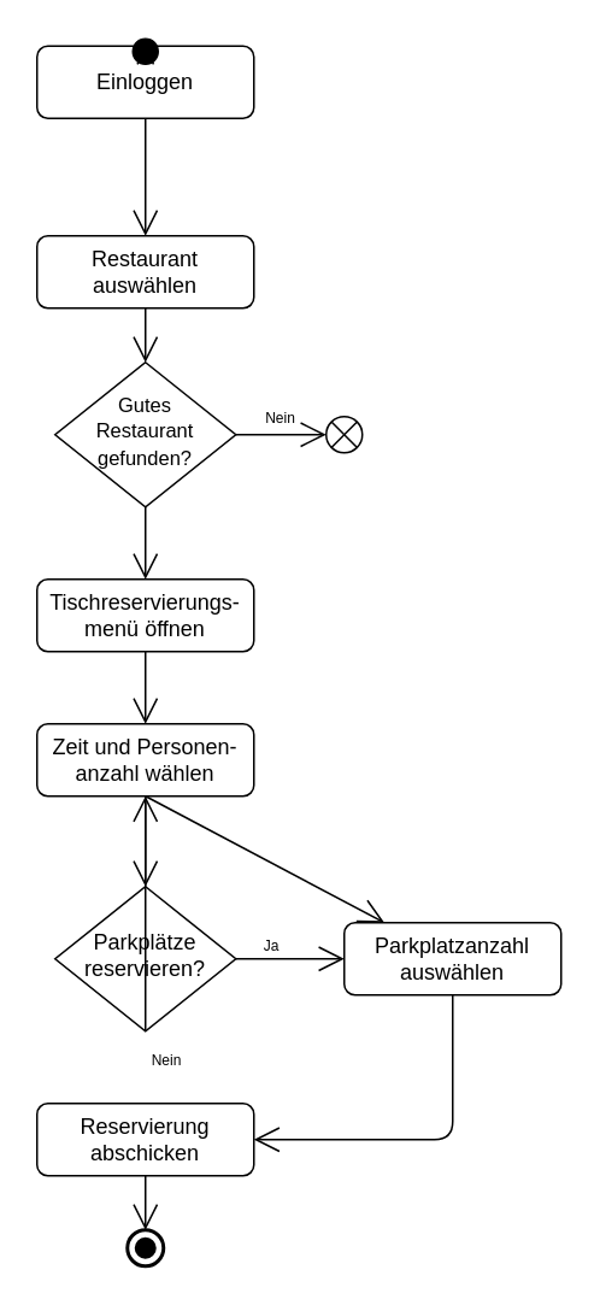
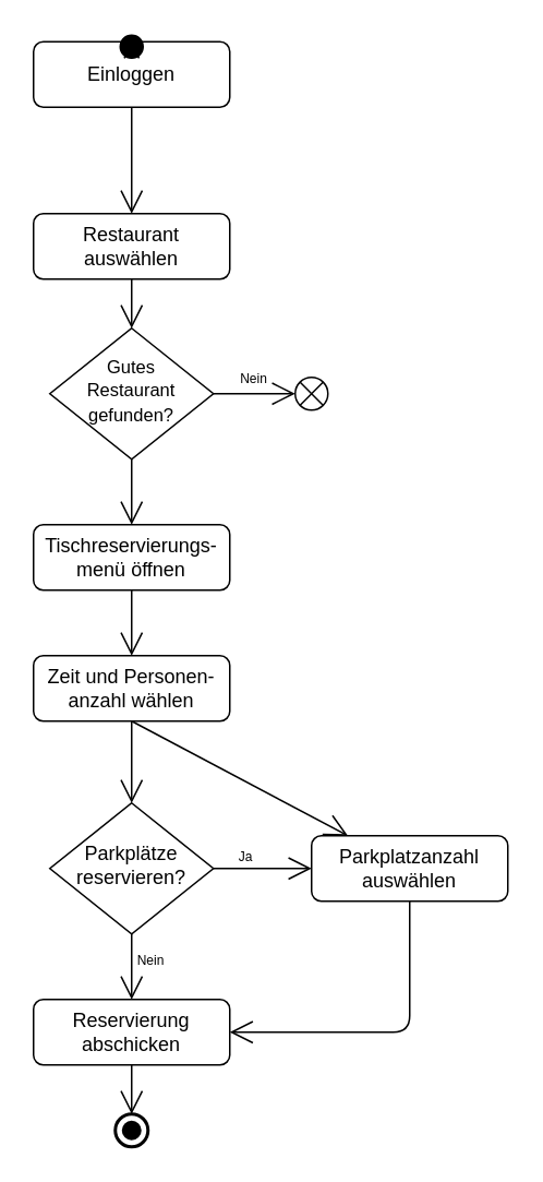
- <mxCell id="19" value="" style="endArrow=open;endFill=1;endSize=12;html=1;exitX=0.5;exitY=1;exitDx=0;exitDy=0;" edge="1" parent="1" source="12" target="22"><mxGeometry width="160" relative="1" as="geometry"><mxPoint x="80" y="440" as="sourcePoint" /><mxPoint x="80" y="490" as="targetPoint" /></mxGeometry></mxCell>
+ <mxCell id="19" value="" style="endArrow=open;endFill=1;endSize=12;html=1;entryX=0.5;entryY=0;entryDx=0;entryDy=0;exitX=0.5;exitY=1;exitDx=0;exitDy=0;" edge="1" parent="1" source="12" target="18"><mxGeometry width="160" relative="1" as="geometry"><mxPoint x="80" y="440" as="sourcePoint" /><mxPoint x="80" y="490" as="targetPoint" /></mxGeometry></mxCell>
